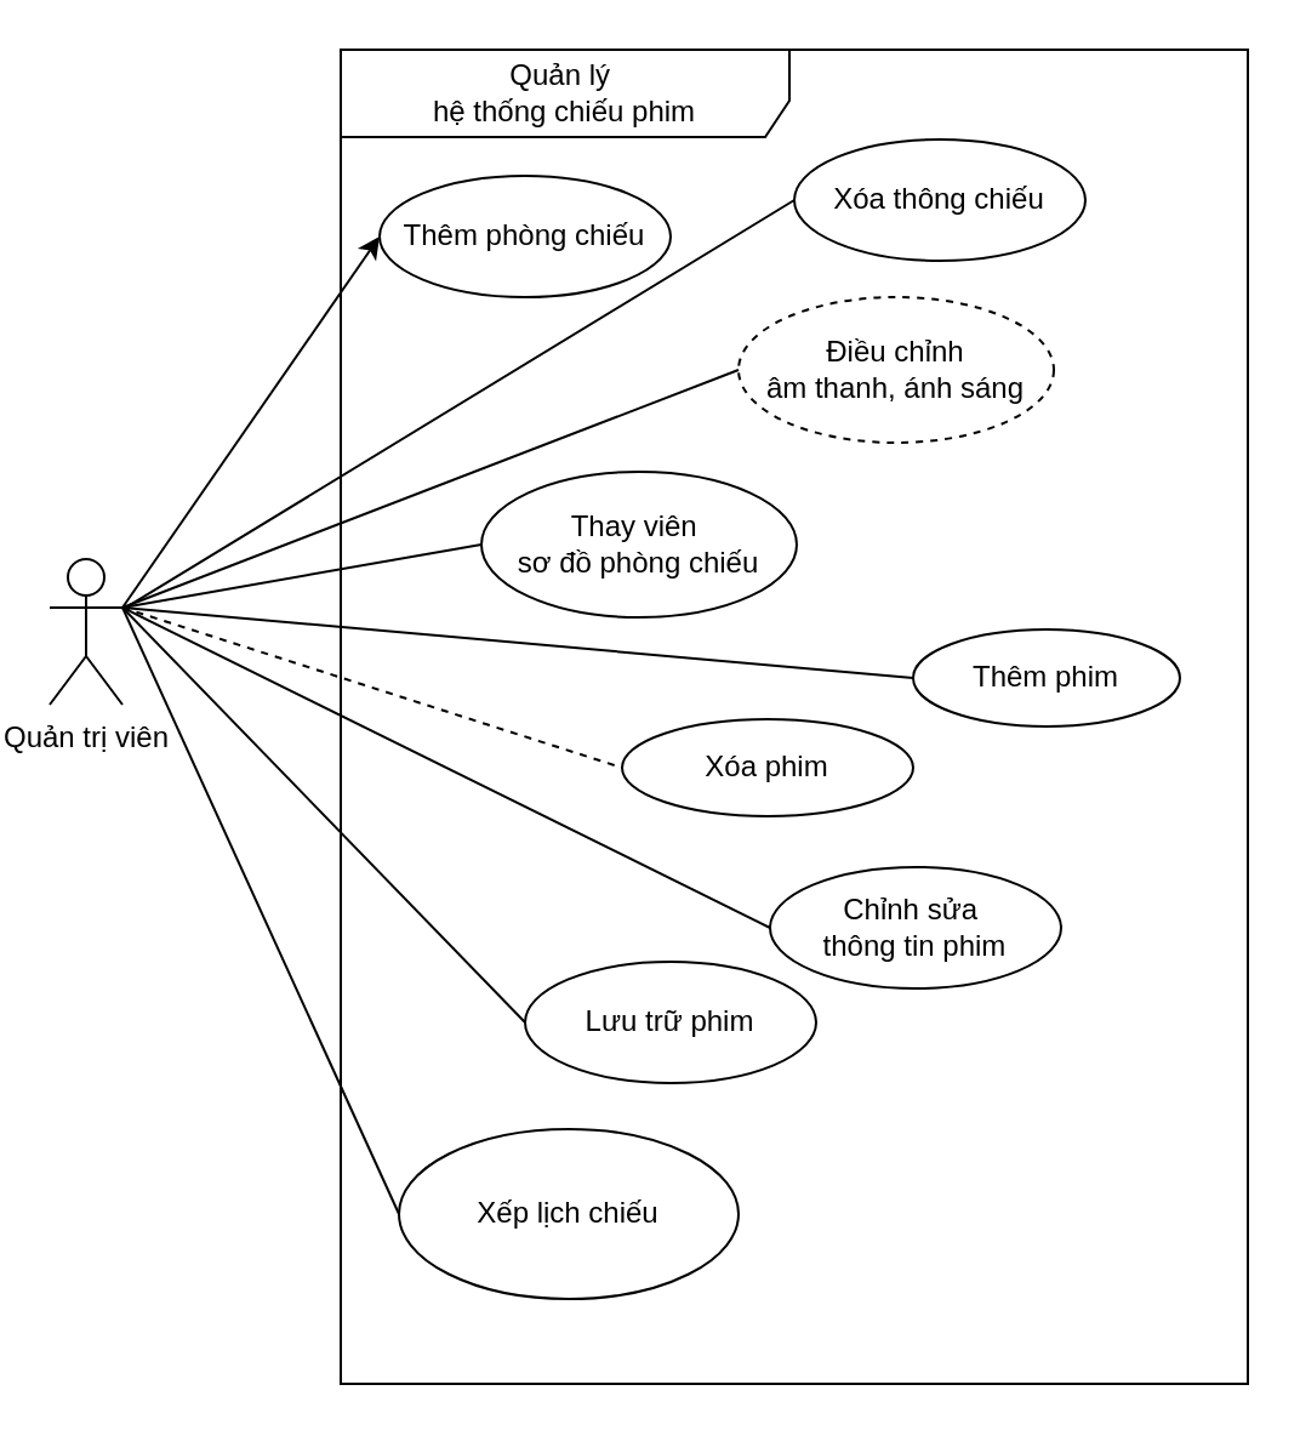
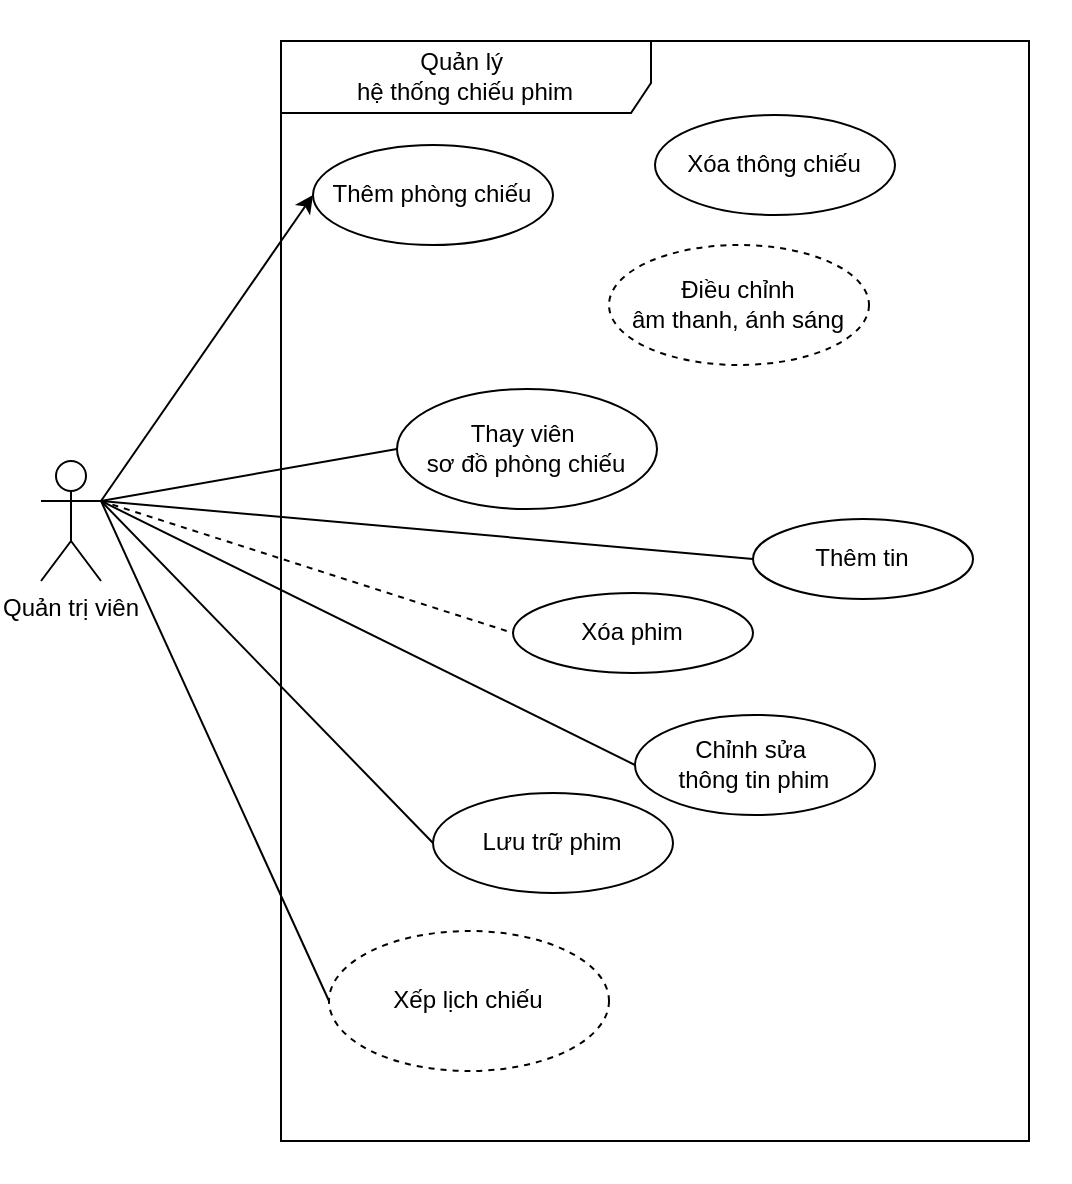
- <mxCell id="14" value="" style="endArrow=none;html=1;rounded=0;entryX=0;entryY=0.5;entryDx=0;entryDy=0;" edge="1" parent="1" source="2" target="5"><mxGeometry width="50" height="50" relative="1" as="geometry"><mxPoint x="60" y="252" as="sourcePoint" /><mxPoint x="186" y="103" as="targetPoint" /></mxGeometry></mxCell>
- <mxCell id="16" value="" style="endArrow=none;html=1;rounded=0;entryX=0;entryY=0.5;entryDx=0;entryDy=0;exitX=1;exitY=0.333;exitDx=0;exitDy=0;exitPerimeter=0;" edge="1" parent="1" source="2" target="12"><mxGeometry width="50" height="50" relative="1" as="geometry"><mxPoint x="50" y="246" as="sourcePoint" /><mxPoint x="204" y="238" as="targetPoint" /></mxGeometry></mxCell>
- <mxCell id="10" value="Thêm phim" style="ellipse;whiteSpace=wrap;html=1;" parent="3" vertex="1"><mxGeometry x="236" y="239" width="110" height="40" as="geometry" /></mxCell>
+ <mxCell id="10" value="Thêm tin" style="ellipse;whiteSpace=wrap;html=1;" parent="3" vertex="1"><mxGeometry x="236" y="239" width="110" height="40" as="geometry" /></mxCell>
- <mxCell id="4" value="Xếp lịch chiếu" style="ellipse;whiteSpace=wrap;html=1;" parent="3" vertex="1"><mxGeometry x="24" y="445" width="140" height="70" as="geometry" /></mxCell>
+ <mxCell id="4" value="Xếp lịch chiếu" style="ellipse;whiteSpace=wrap;html=1;dashed=1;" parent="3" vertex="1"><mxGeometry x="24" y="445" width="140" height="70" as="geometry" /></mxCell>
